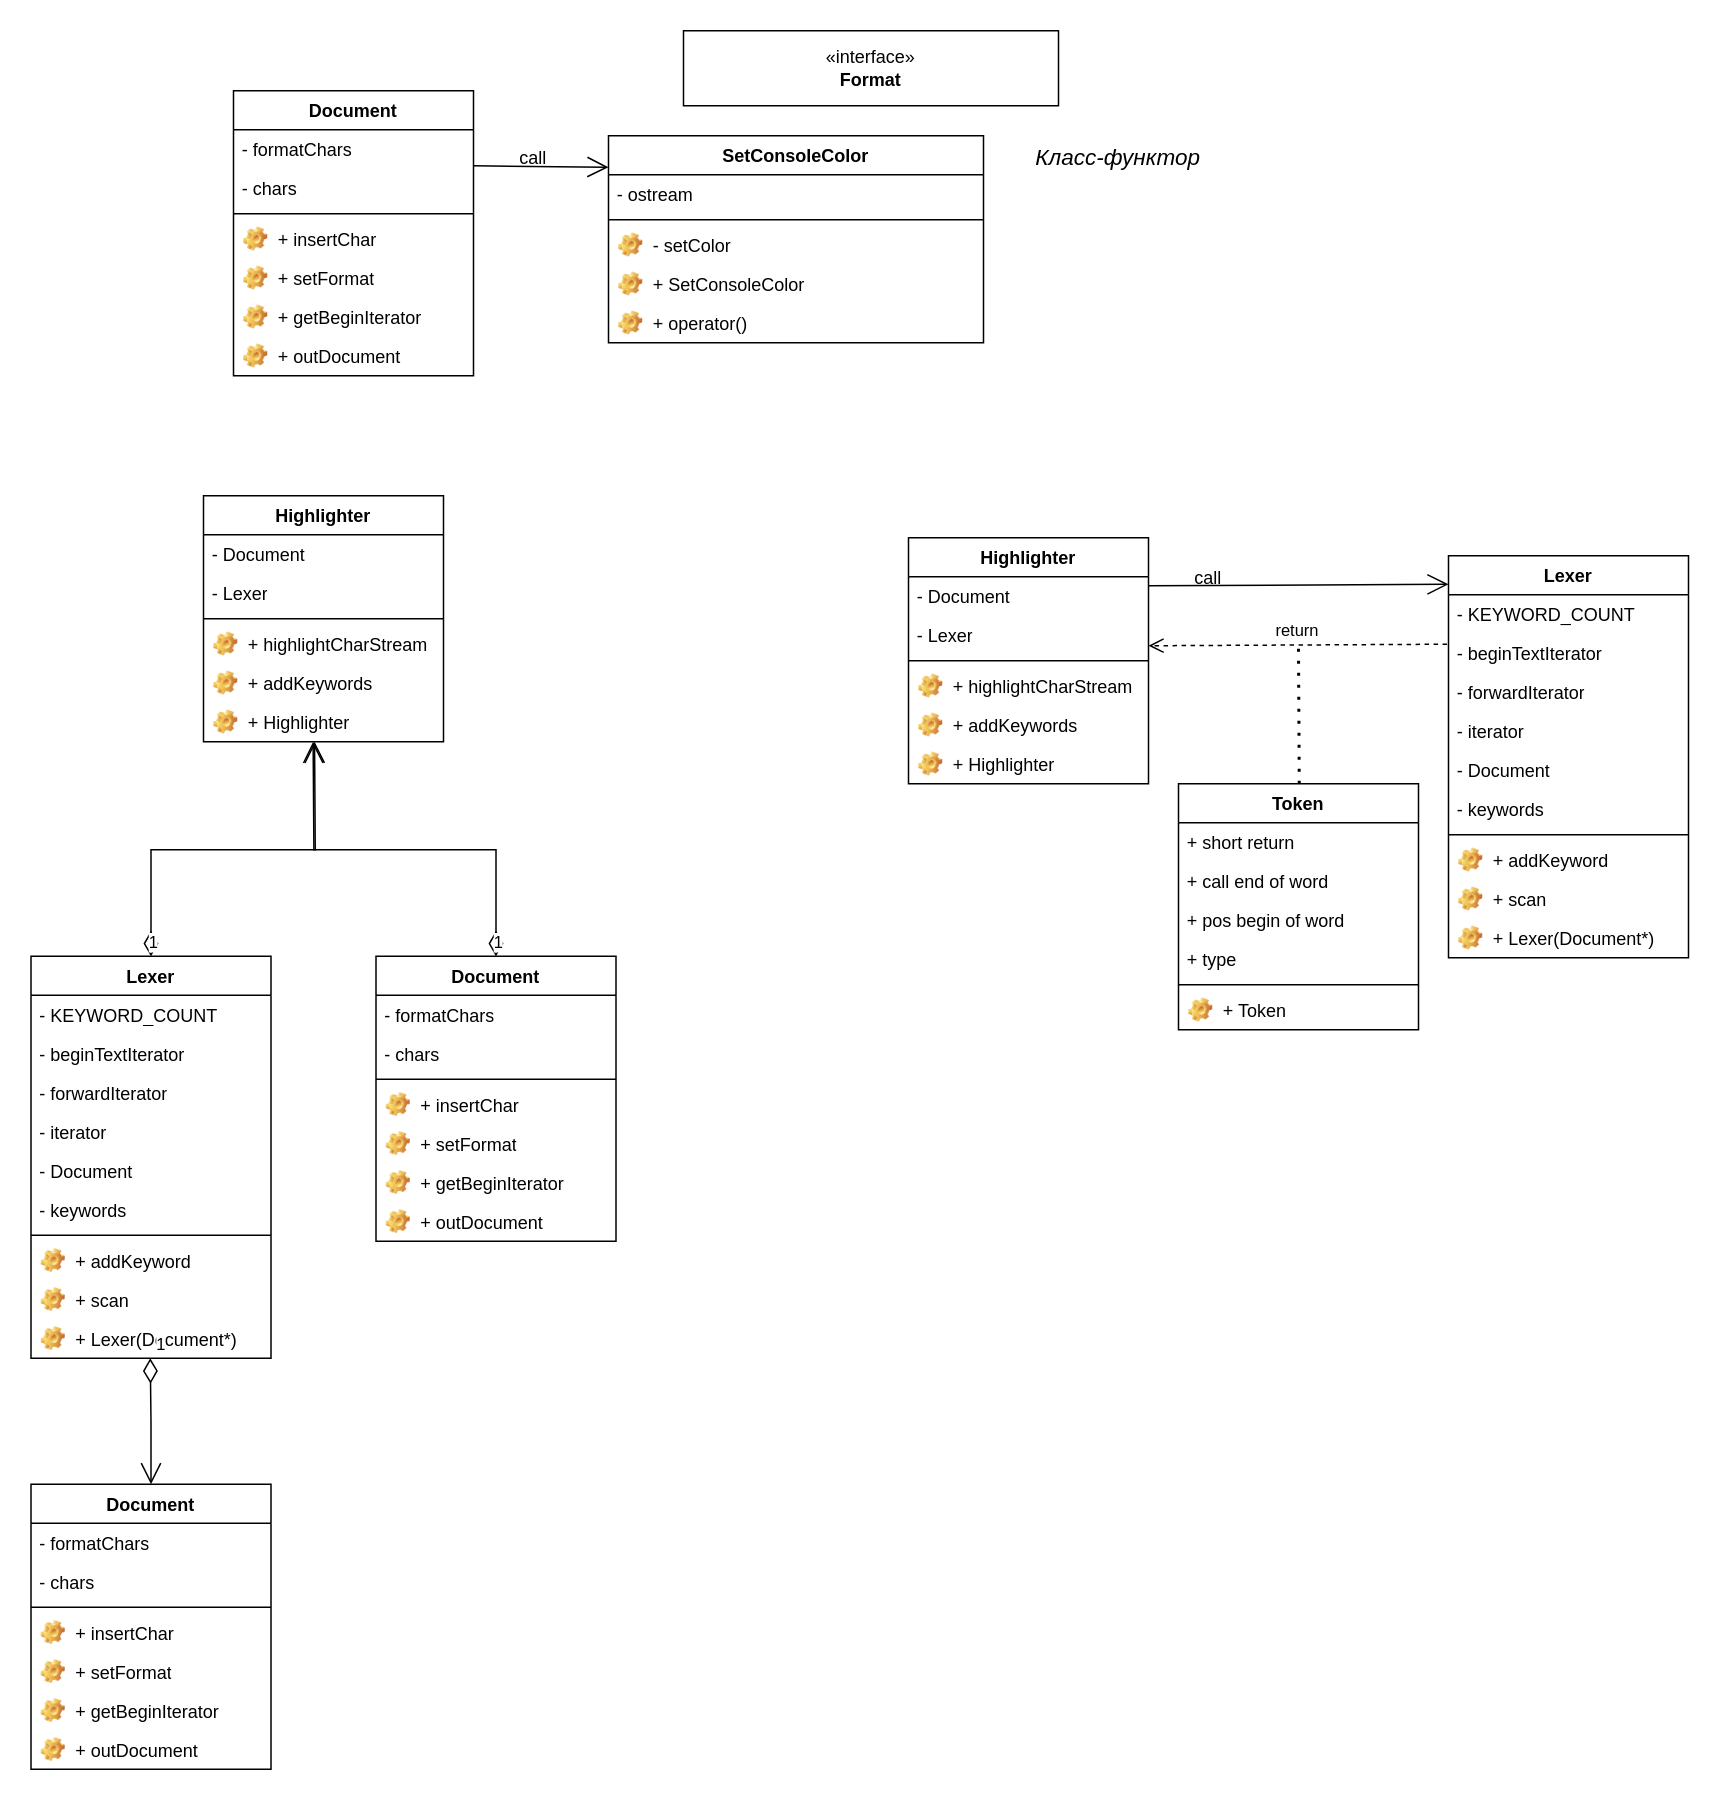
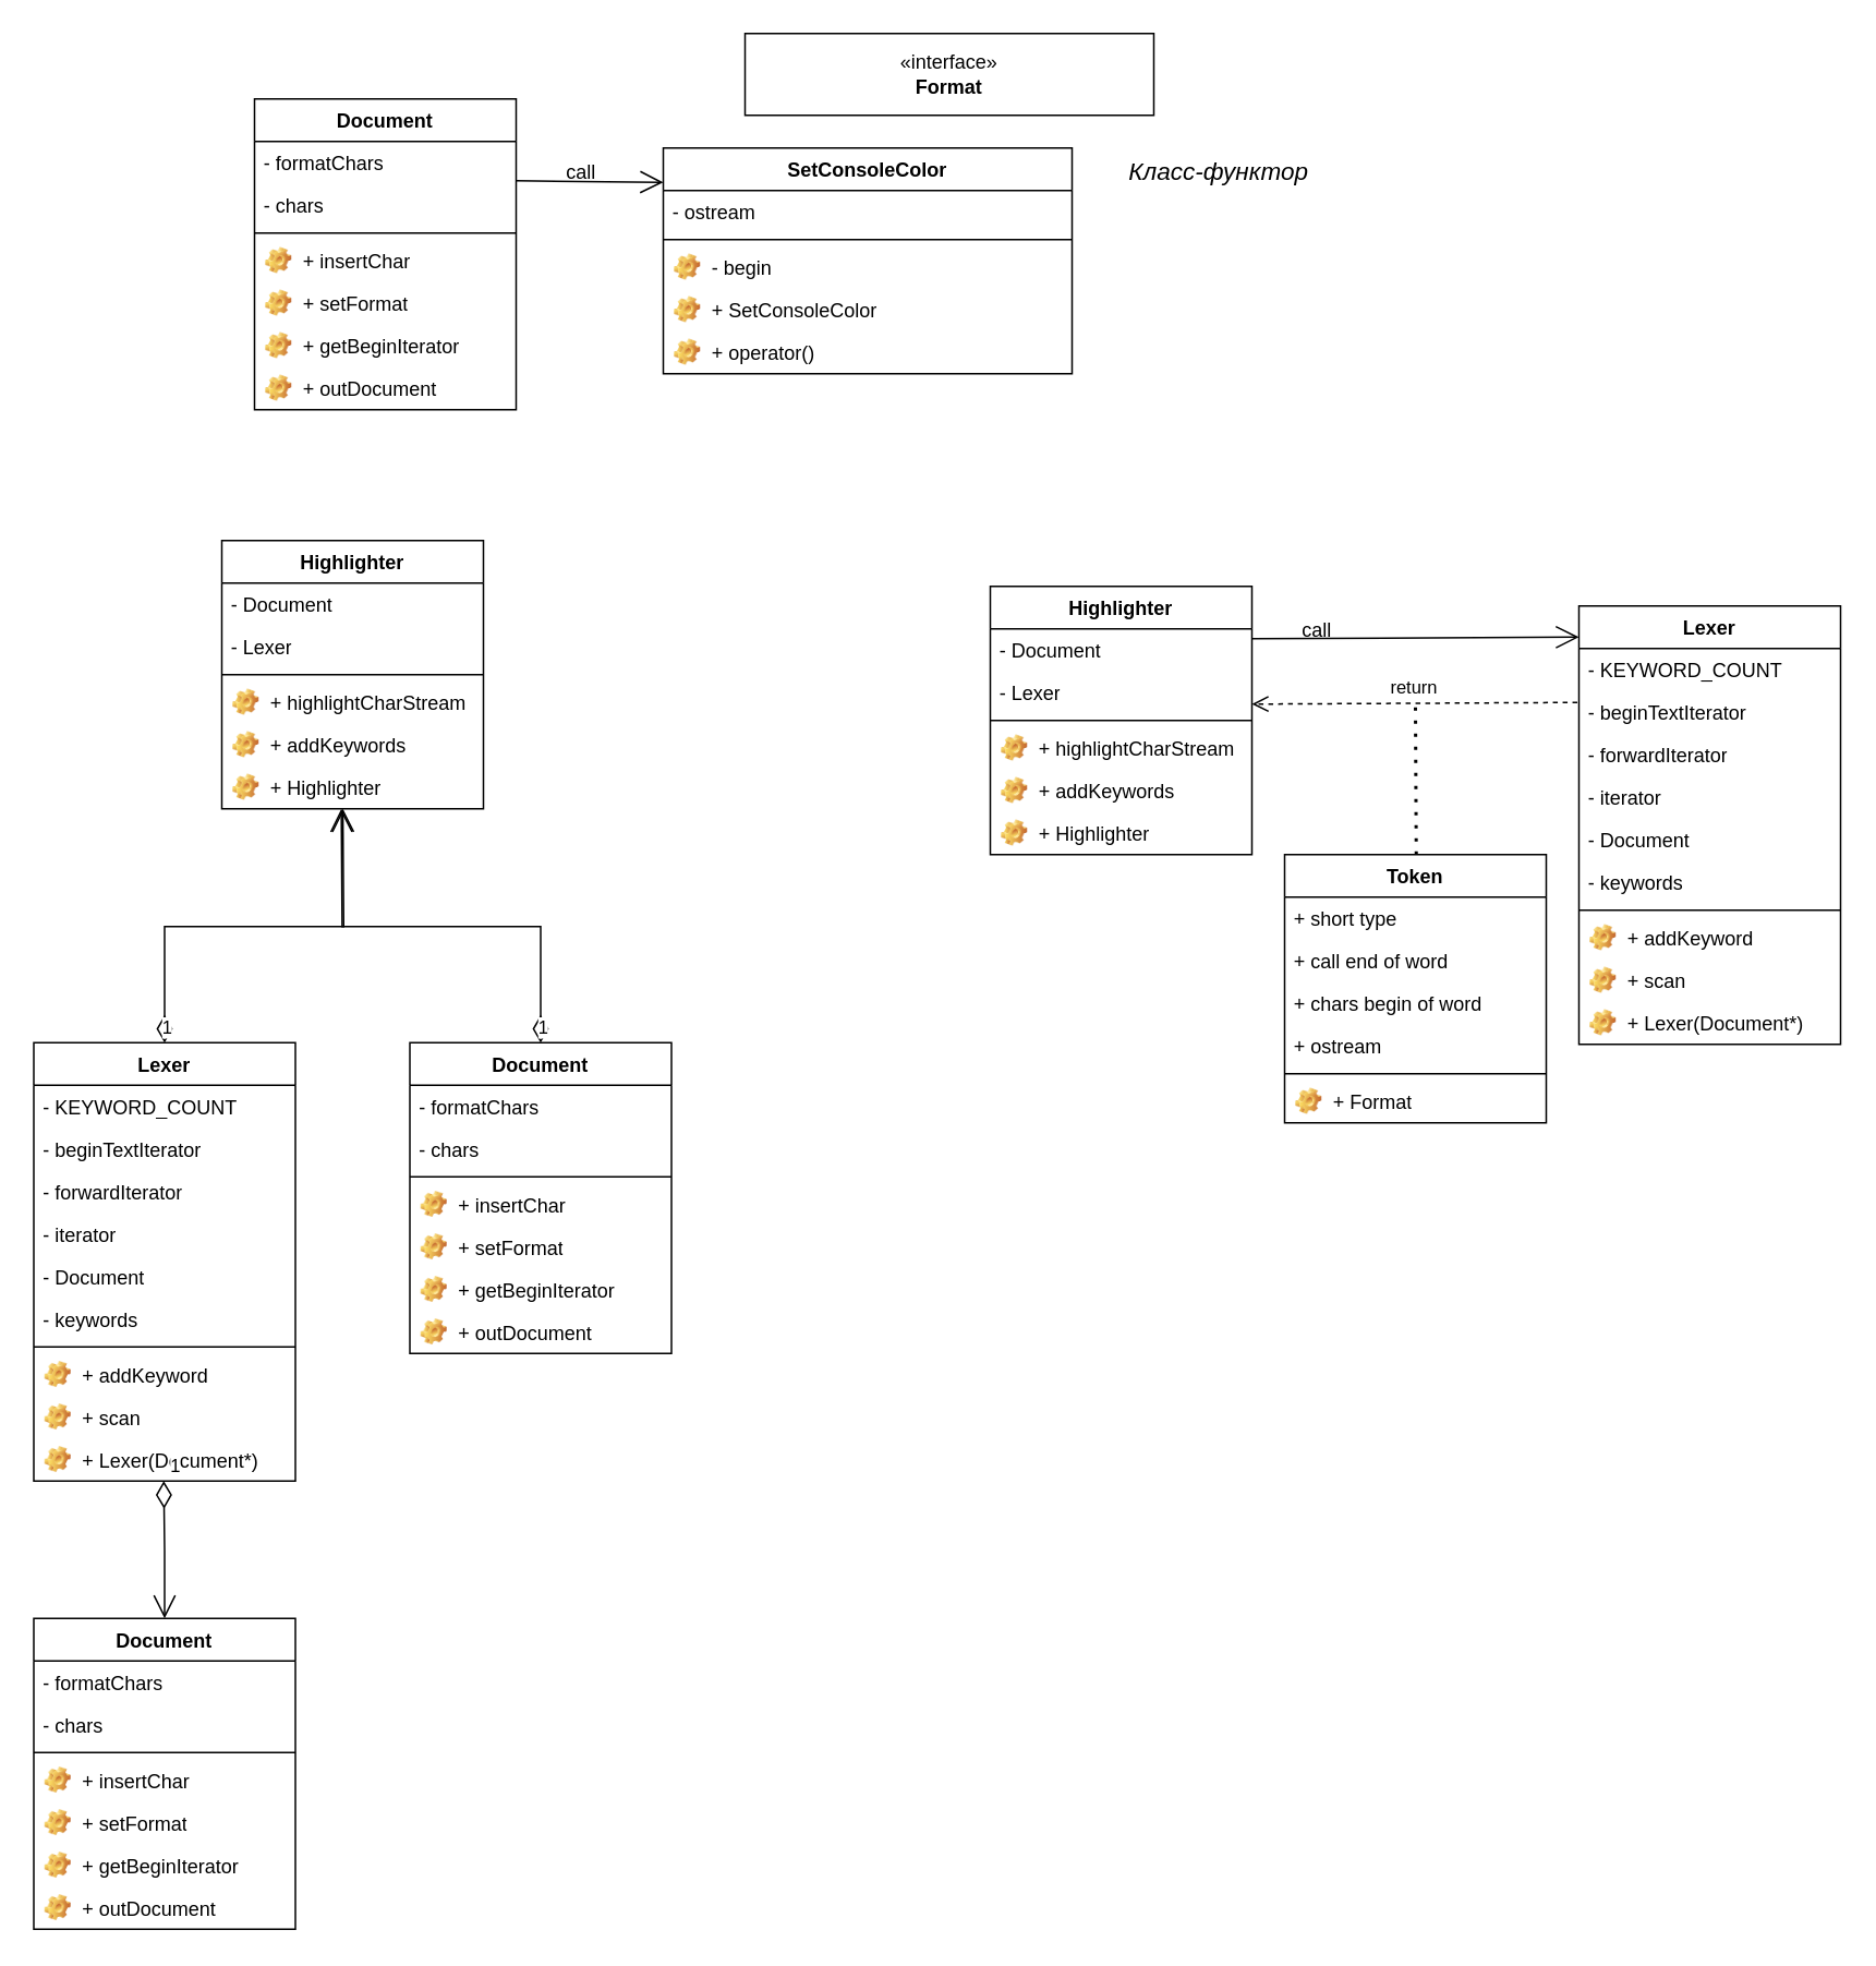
- <mxCell id="46" value="- setColor" style="label;fontStyle=0;strokeColor=none;fillColor=none;align=left;verticalAlign=top;overflow=hidden;spacingLeft=28;spacingRight=4;rotatable=0;points=[[0,0.5],[1,0.5]];portConstraint=eastwest;imageWidth=16;imageHeight=16;whiteSpace=wrap;html=1;image=img/clipart/Gear_128x128.png" vertex="1" parent="43"><mxGeometry y="60" width="250" height="26" as="geometry" /></mxCell>
+ <mxCell id="46" value="- begin" style="label;fontStyle=0;strokeColor=none;fillColor=none;align=left;verticalAlign=top;overflow=hidden;spacingLeft=28;spacingRight=4;rotatable=0;points=[[0,0.5],[1,0.5]];portConstraint=eastwest;imageWidth=16;imageHeight=16;whiteSpace=wrap;html=1;image=img/clipart/Gear_128x128.png" vertex="1" parent="43"><mxGeometry y="60" width="250" height="26" as="geometry" /></mxCell>
- <mxCell id="36" value="+ short return" style="text;strokeColor=none;fillColor=none;align=left;verticalAlign=top;spacingLeft=4;spacingRight=4;overflow=hidden;rotatable=0;points=[[0,0.5],[1,0.5]];portConstraint=eastwest;whiteSpace=wrap;html=1;" vertex="1" parent="35"><mxGeometry y="26" width="160" height="26" as="geometry" /></mxCell>
+ <mxCell id="36" value="+ short type" style="text;strokeColor=none;fillColor=none;align=left;verticalAlign=top;spacingLeft=4;spacingRight=4;overflow=hidden;rotatable=0;points=[[0,0.5],[1,0.5]];portConstraint=eastwest;whiteSpace=wrap;html=1;" vertex="1" parent="35"><mxGeometry y="26" width="160" height="26" as="geometry" /></mxCell>
- <mxCell id="38" value="+ pos begin of word" style="text;strokeColor=none;fillColor=none;align=left;verticalAlign=top;spacingLeft=4;spacingRight=4;overflow=hidden;rotatable=0;points=[[0,0.5],[1,0.5]];portConstraint=eastwest;whiteSpace=wrap;html=1;" vertex="1" parent="35"><mxGeometry y="78" width="160" height="26" as="geometry" /></mxCell>
+ <mxCell id="38" value="+ chars begin of word" style="text;strokeColor=none;fillColor=none;align=left;verticalAlign=top;spacingLeft=4;spacingRight=4;overflow=hidden;rotatable=0;points=[[0,0.5],[1,0.5]];portConstraint=eastwest;whiteSpace=wrap;html=1;" vertex="1" parent="35"><mxGeometry y="78" width="160" height="26" as="geometry" /></mxCell>
- <mxCell id="39" value="+ type" style="text;strokeColor=none;fillColor=none;align=left;verticalAlign=top;spacingLeft=4;spacingRight=4;overflow=hidden;rotatable=0;points=[[0,0.5],[1,0.5]];portConstraint=eastwest;whiteSpace=wrap;html=1;" vertex="1" parent="35"><mxGeometry y="104" width="160" height="26" as="geometry" /></mxCell>
+ <mxCell id="39" value="+ ostream" style="text;strokeColor=none;fillColor=none;align=left;verticalAlign=top;spacingLeft=4;spacingRight=4;overflow=hidden;rotatable=0;points=[[0,0.5],[1,0.5]];portConstraint=eastwest;whiteSpace=wrap;html=1;" vertex="1" parent="35"><mxGeometry y="104" width="160" height="26" as="geometry" /></mxCell>
- <mxCell id="41" value="+ Token" style="label;fontStyle=0;strokeColor=none;fillColor=none;align=left;verticalAlign=top;overflow=hidden;spacingLeft=28;spacingRight=4;rotatable=0;points=[[0,0.5],[1,0.5]];portConstraint=eastwest;imageWidth=16;imageHeight=16;whiteSpace=wrap;html=1;image=img/clipart/Gear_128x128.png" vertex="1" parent="35"><mxGeometry y="138" width="160" height="26" as="geometry" /></mxCell>
+ <mxCell id="41" value="+ Format" style="label;fontStyle=0;strokeColor=none;fillColor=none;align=left;verticalAlign=top;overflow=hidden;spacingLeft=28;spacingRight=4;rotatable=0;points=[[0,0.5],[1,0.5]];portConstraint=eastwest;imageWidth=16;imageHeight=16;whiteSpace=wrap;html=1;image=img/clipart/Gear_128x128.png" vertex="1" parent="35"><mxGeometry y="138" width="160" height="26" as="geometry" /></mxCell>
